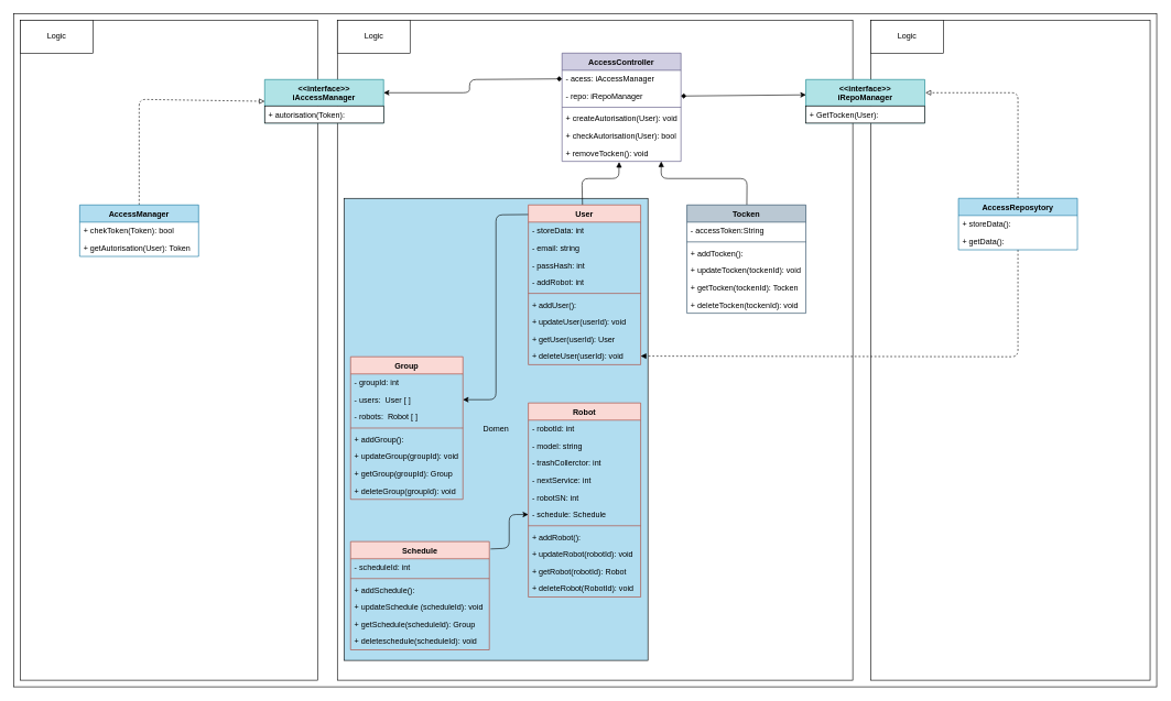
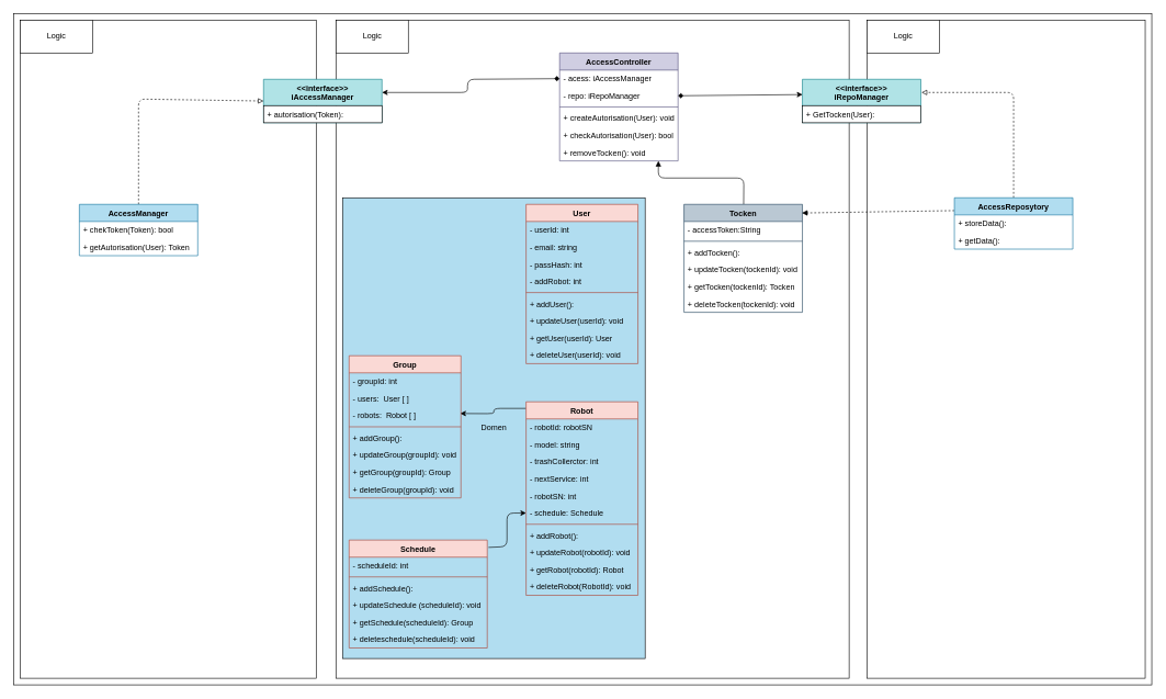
- <mxCell id="5" style="edgeStyle=none;html=1;endArrow=block;endFill=1;startArrow=none;startFill=0;entryX=0.48;entryY=1.035;entryDx=0;entryDy=0;entryPerimeter=0;" edge="1" parent="1" source="6" target="61"><mxGeometry relative="1" as="geometry"><Array as="points"><mxPoint x="880" y="270" /><mxPoint x="936" y="270" /></Array></mxGeometry></mxCell>
+ <mxCell id="70" style="edgeStyle=none;html=1;startArrow=none;startFill=0;endArrow=block;endFill=1;entryX=0.996;entryY=0.08;entryDx=0;entryDy=0;entryPerimeter=0;exitX=0;exitY=0.25;exitDx=0;exitDy=0;dashed=1;" edge="1" parent="1" source="72" target="48"><mxGeometry relative="1" as="geometry" /></mxCell>
- <mxCell id="46" style="edgeStyle=none;html=1;entryX=1;entryY=0.5;entryDx=0;entryDy=0;exitX=-0.002;exitY=0.06;exitDx=0;exitDy=0;exitPerimeter=0;" edge="1" parent="1" source="6" target="31"><mxGeometry relative="1" as="geometry"><Array as="points"><mxPoint x="750" y="325" /><mxPoint x="750" y="605" /></Array></mxGeometry></mxCell>
- <mxCell id="7" value="- storeData: int" style="text;strokeColor=none;fillColor=none;align=left;verticalAlign=top;spacingLeft=4;spacingRight=4;overflow=hidden;rotatable=0;points=[[0,0.5],[1,0.5]];portConstraint=eastwest;" vertex="1" parent="6"><mxGeometry y="26" width="170" height="26" as="geometry" /></mxCell>
+ <mxCell id="7" value="- userId: int" style="text;strokeColor=none;fillColor=none;align=left;verticalAlign=top;spacingLeft=4;spacingRight=4;overflow=hidden;rotatable=0;points=[[0,0.5],[1,0.5]];portConstraint=eastwest;" vertex="1" parent="6"><mxGeometry y="26" width="170" height="26" as="geometry" /></mxCell>
- <mxCell id="71" style="edgeStyle=none;html=1;entryX=1;entryY=0.5;entryDx=0;entryDy=0;startArrow=none;startFill=0;endArrow=block;endFill=1;dashed=1;" edge="1" parent="1" source="72" target="15"><mxGeometry relative="1" as="geometry"><Array as="points"><mxPoint x="1540" y="540" /></Array></mxGeometry></mxCell>
+ <mxCell id="16" style="edgeStyle=none;html=1;entryX=0.994;entryY=0.376;entryDx=0;entryDy=0;entryPerimeter=0;exitX=0;exitY=0.034;exitDx=0;exitDy=0;exitPerimeter=0;" edge="1" parent="1" source="17" target="32"><mxGeometry relative="1" as="geometry"><Array as="points"><mxPoint x="750" y="620" /><mxPoint x="750" y="628" /></Array></mxGeometry></mxCell>
- <mxCell id="18" value="- robotId: int" style="text;strokeColor=none;fillColor=none;align=left;verticalAlign=top;spacingLeft=4;spacingRight=4;overflow=hidden;rotatable=0;points=[[0,0.5],[1,0.5]];portConstraint=eastwest;" vertex="1" parent="17"><mxGeometry y="26" width="170" height="26" as="geometry" /></mxCell>
+ <mxCell id="18" value="- robotId: robotSN" style="text;strokeColor=none;fillColor=none;align=left;verticalAlign=top;spacingLeft=4;spacingRight=4;overflow=hidden;rotatable=0;points=[[0,0.5],[1,0.5]];portConstraint=eastwest;" vertex="1" parent="17"><mxGeometry y="26" width="170" height="26" as="geometry" /></mxCell>
